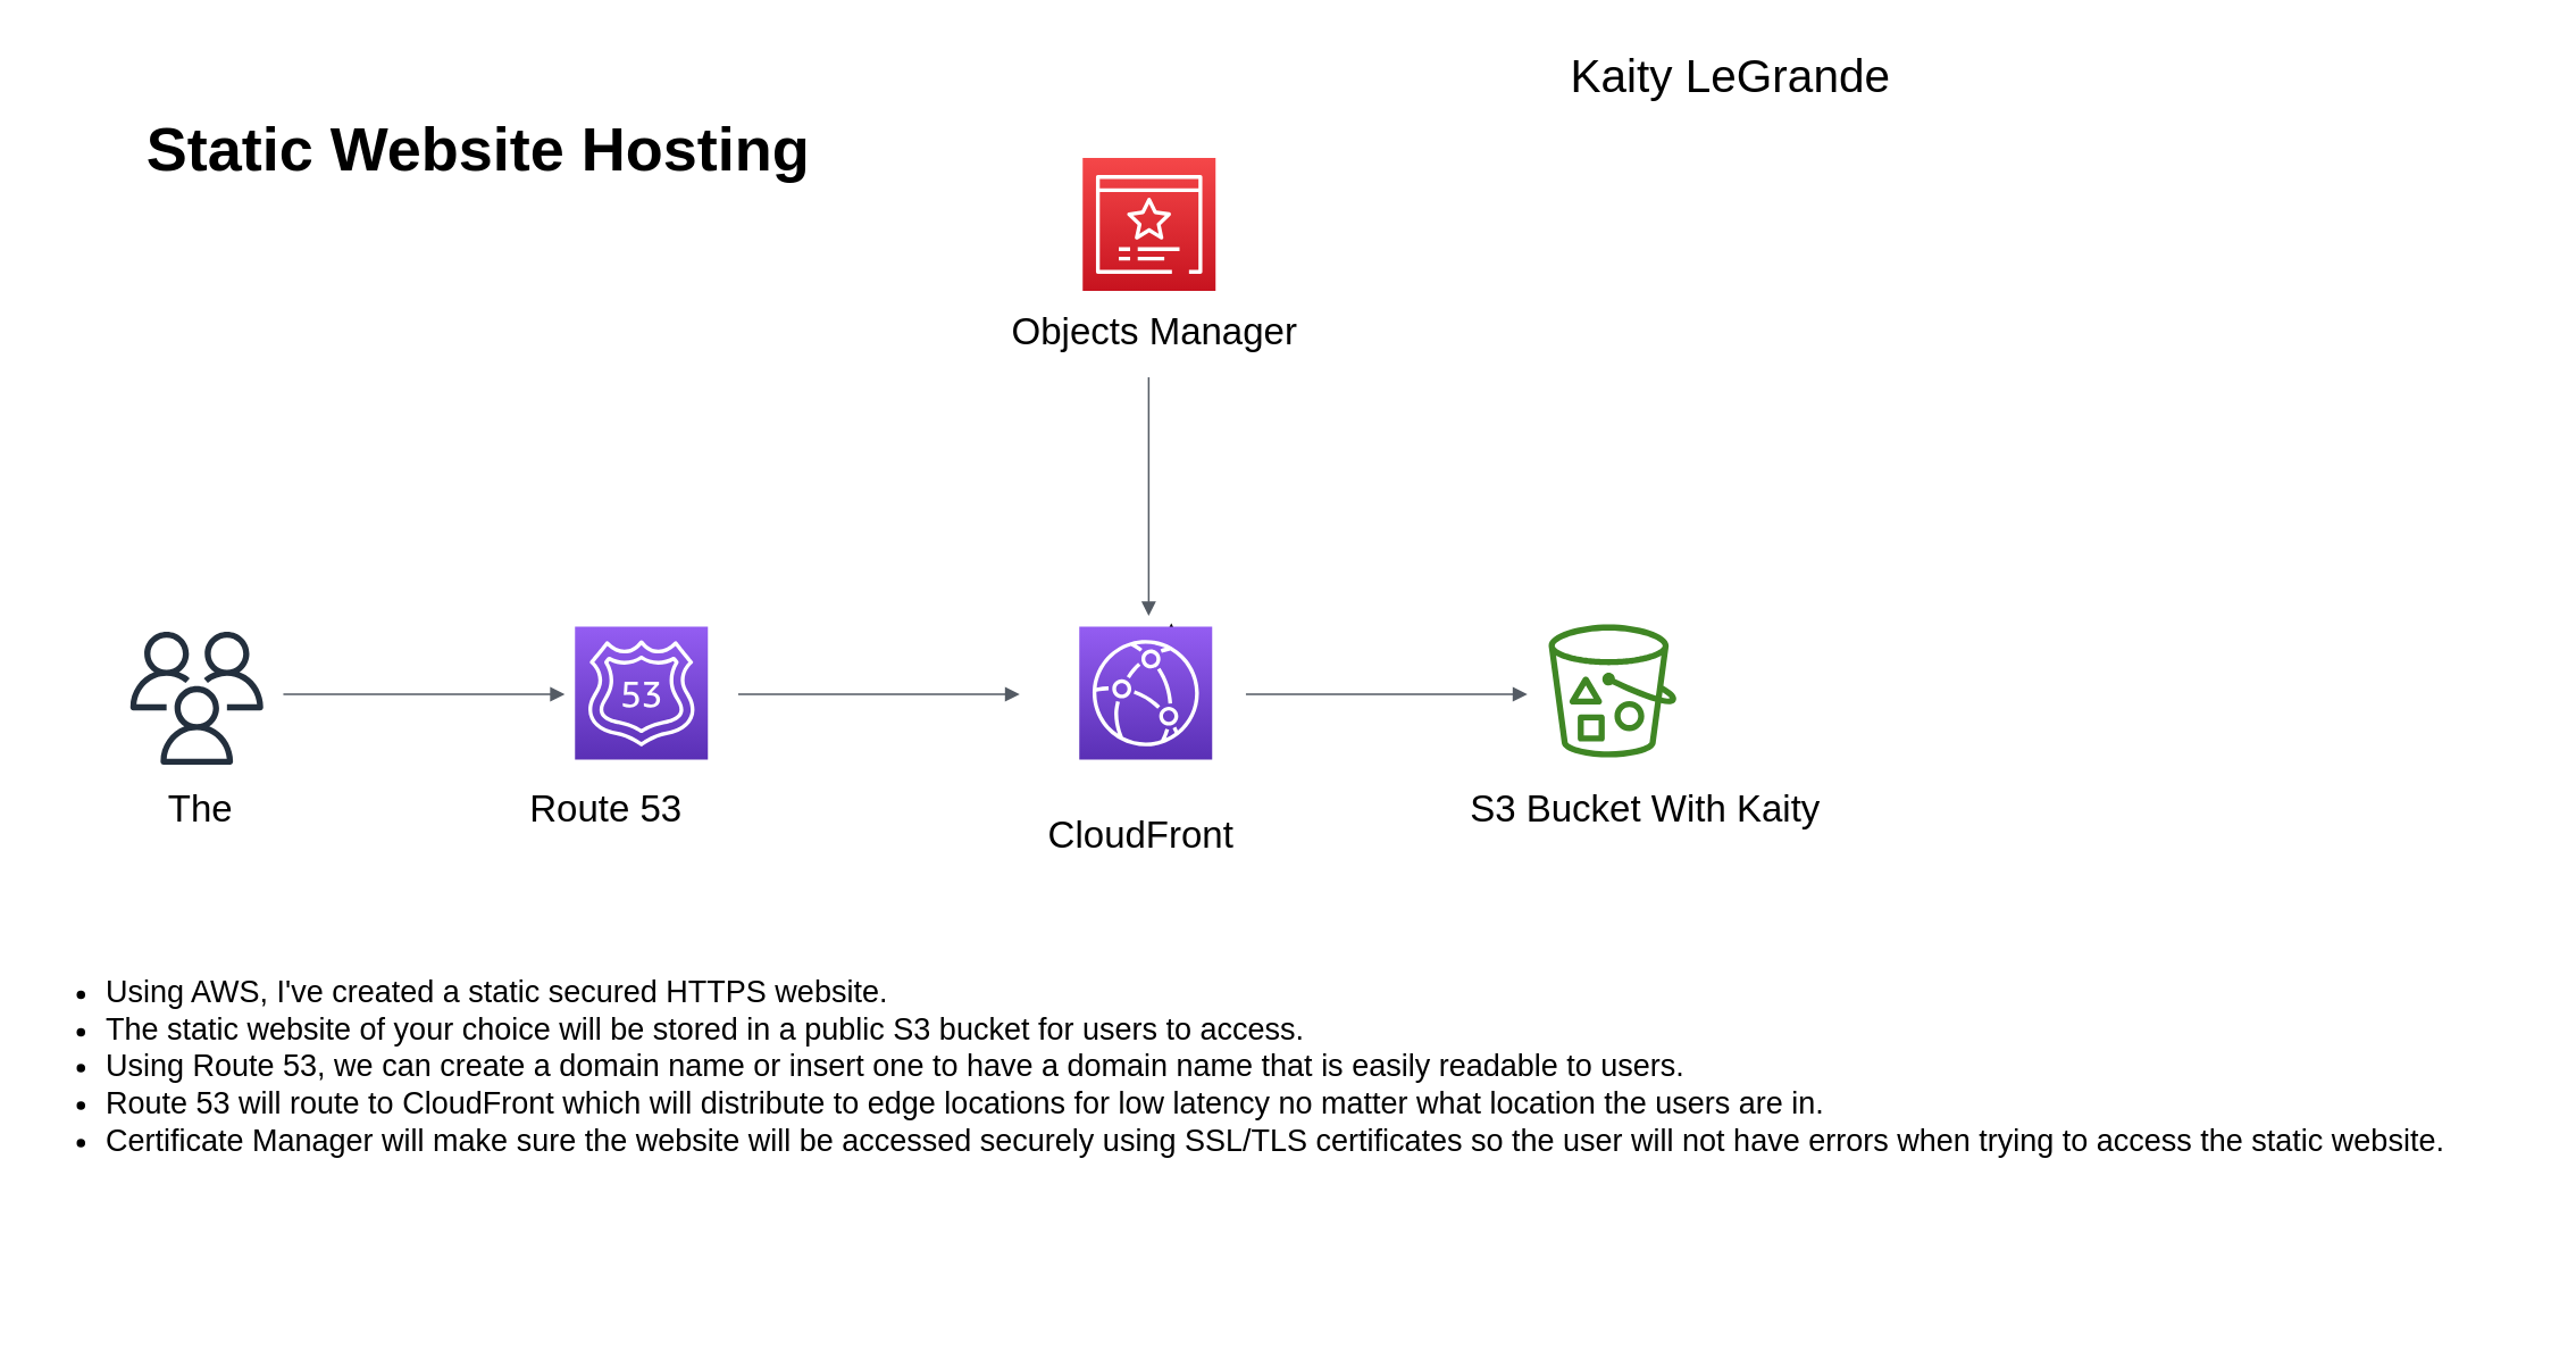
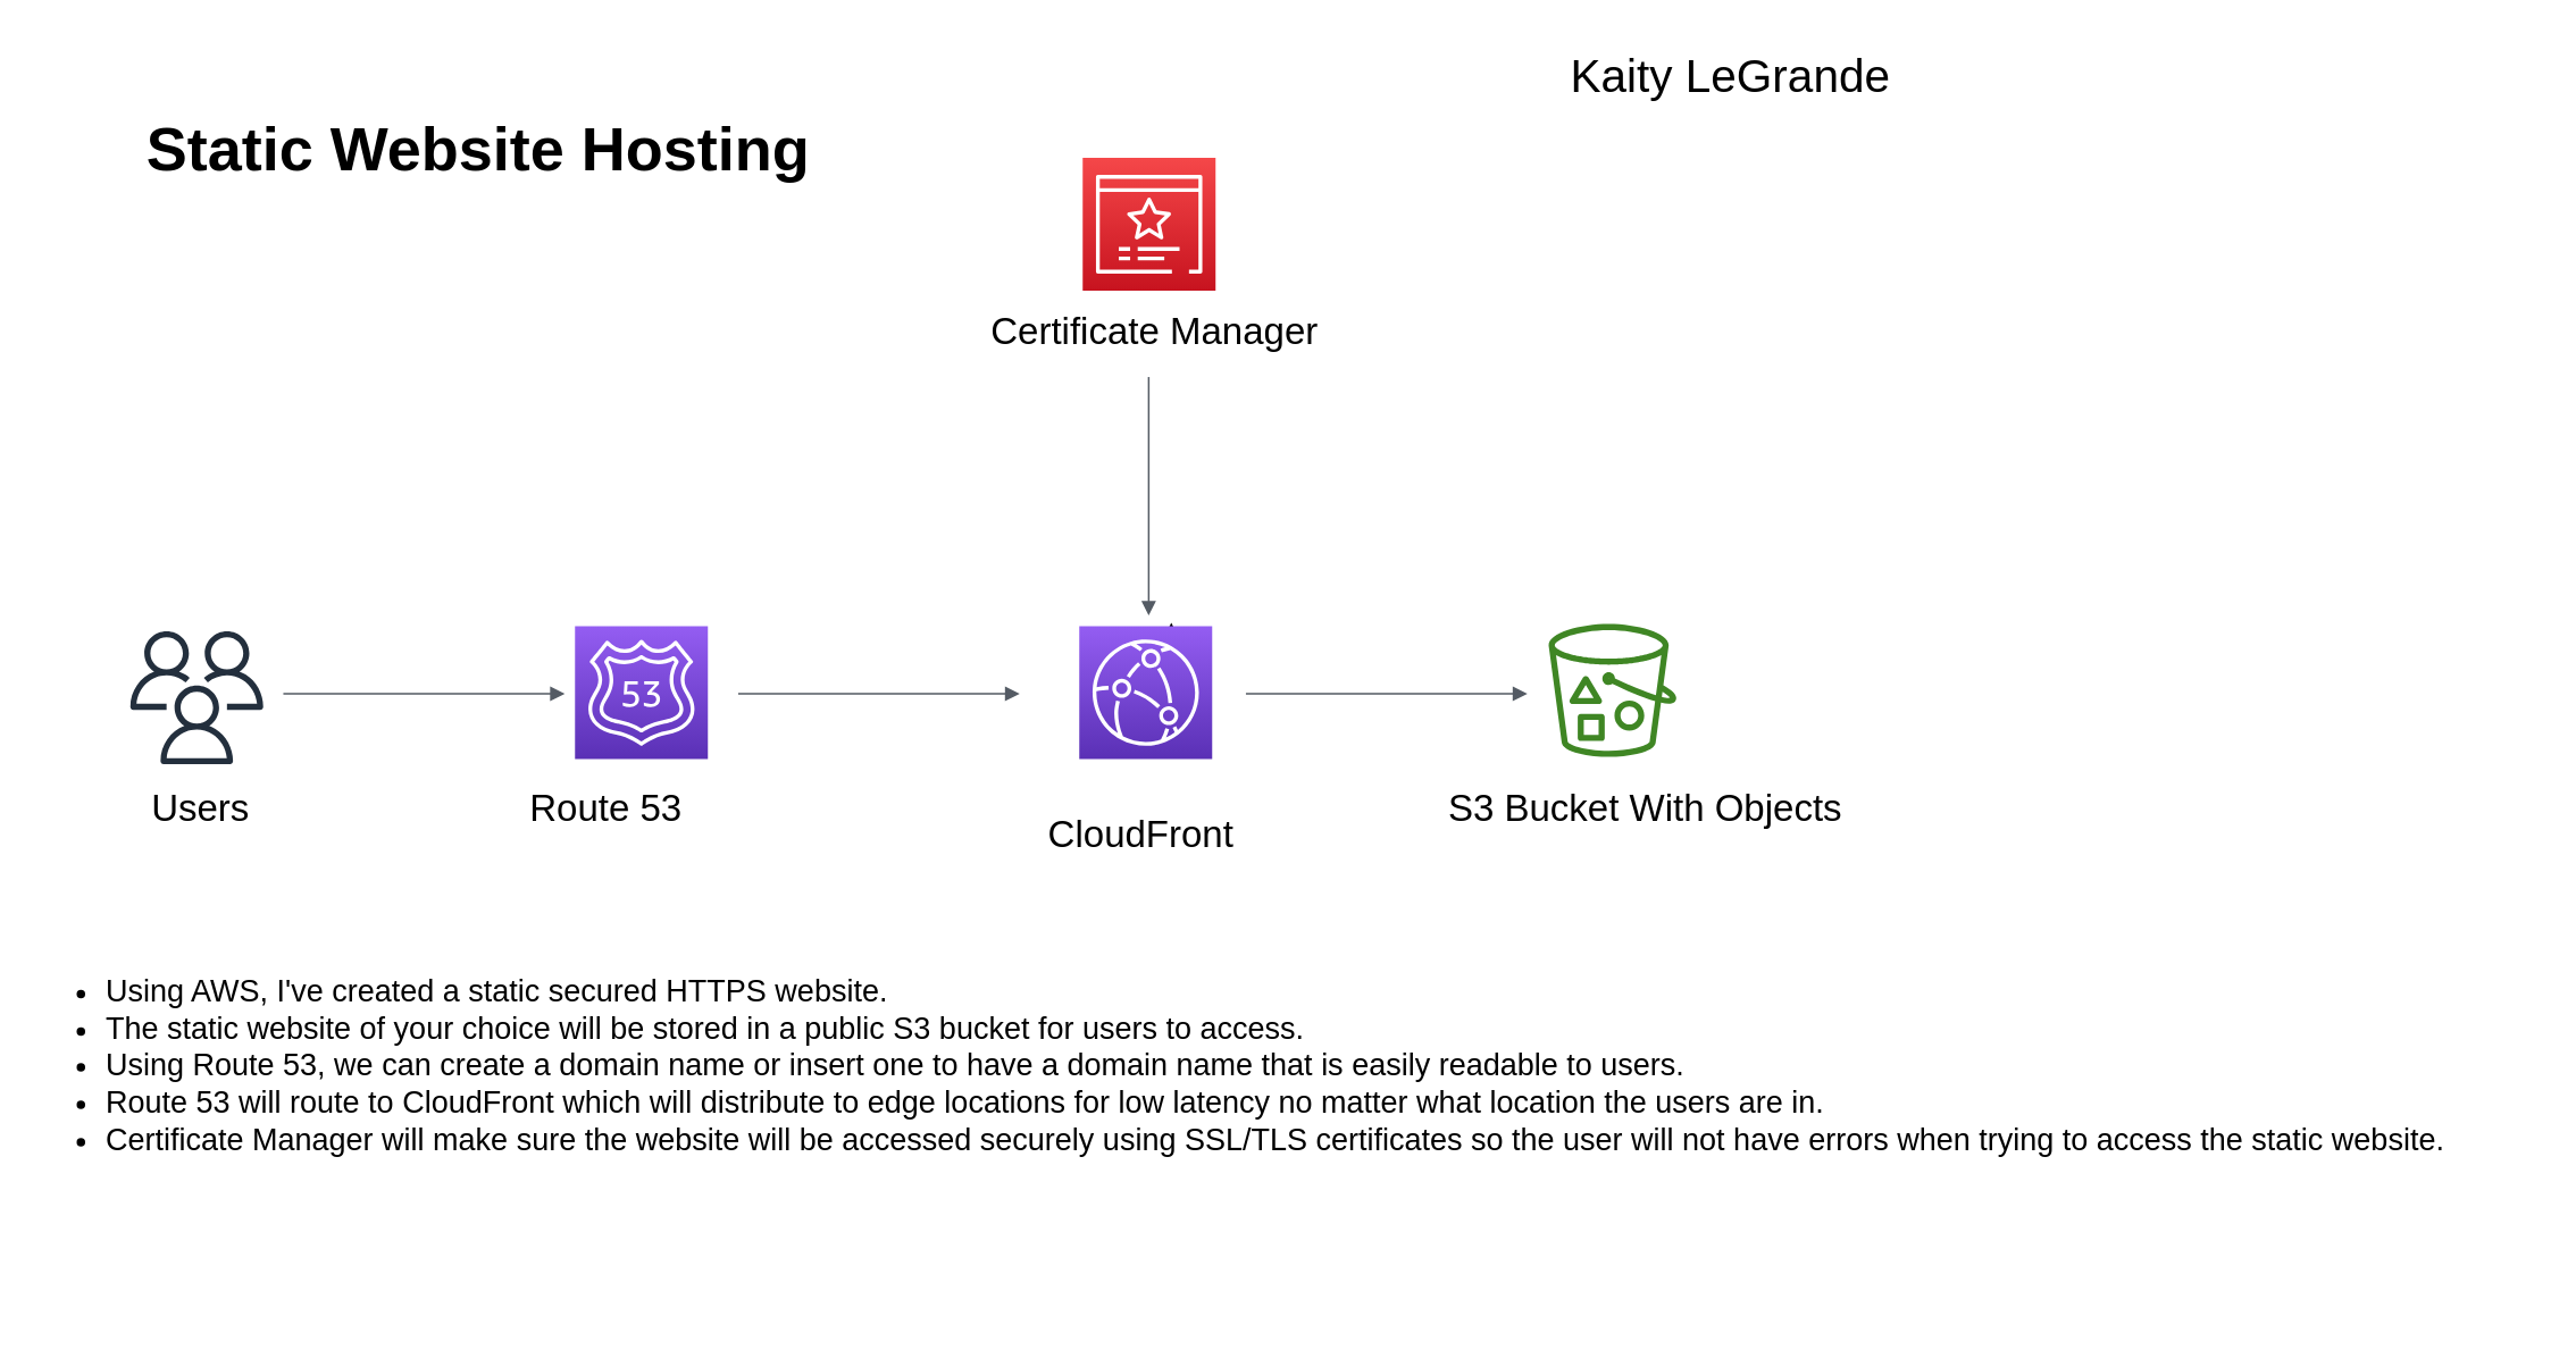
- <mxCell id="16" value="Objects Manager" style="text;html=1;resizable=0;autosize=1;align=center;verticalAlign=middle;points=[];fillColor=none;strokeColor=none;rounded=0;fontFamily=Helvetica;fontSize=22;" vertex="1" parent="1"><mxGeometry x="572" y="175" width="210" height="40" as="geometry" /></mxCell>
+ <mxCell id="16" value="Certificate Manager" style="text;html=1;resizable=0;autosize=1;align=center;verticalAlign=middle;points=[];fillColor=none;strokeColor=none;rounded=0;fontFamily=Helvetica;fontSize=22;" vertex="1" parent="1"><mxGeometry x="572" y="175" width="210" height="40" as="geometry" /></mxCell>
- <mxCell id="12" value="The" style="text;html=1;resizable=0;autosize=1;align=center;verticalAlign=middle;points=[];fillColor=none;strokeColor=none;rounded=0;fontFamily=Helvetica;fontSize=22;" vertex="1" parent="1"><mxGeometry x="77" y="455" width="80" height="40" as="geometry" /></mxCell>
+ <mxCell id="12" value="Users" style="text;html=1;resizable=0;autosize=1;align=center;verticalAlign=middle;points=[];fillColor=none;strokeColor=none;rounded=0;fontFamily=Helvetica;fontSize=22;" vertex="1" parent="1"><mxGeometry x="77" y="455" width="80" height="40" as="geometry" /></mxCell>
- <mxCell id="15" value="S3 Bucket With Kaity" style="text;html=1;resizable=0;autosize=1;align=center;verticalAlign=middle;points=[];fillColor=none;strokeColor=none;rounded=0;fontFamily=Helvetica;fontSize=22;" vertex="1" parent="1"><mxGeometry x="840" y="455" width="250" height="40" as="geometry" /></mxCell>
+ <mxCell id="15" value="S3 Bucket With Objects" style="text;html=1;resizable=0;autosize=1;align=center;verticalAlign=middle;points=[];fillColor=none;strokeColor=none;rounded=0;fontFamily=Helvetica;fontSize=22;" vertex="1" parent="1"><mxGeometry x="840" y="455" width="250" height="40" as="geometry" /></mxCell>
